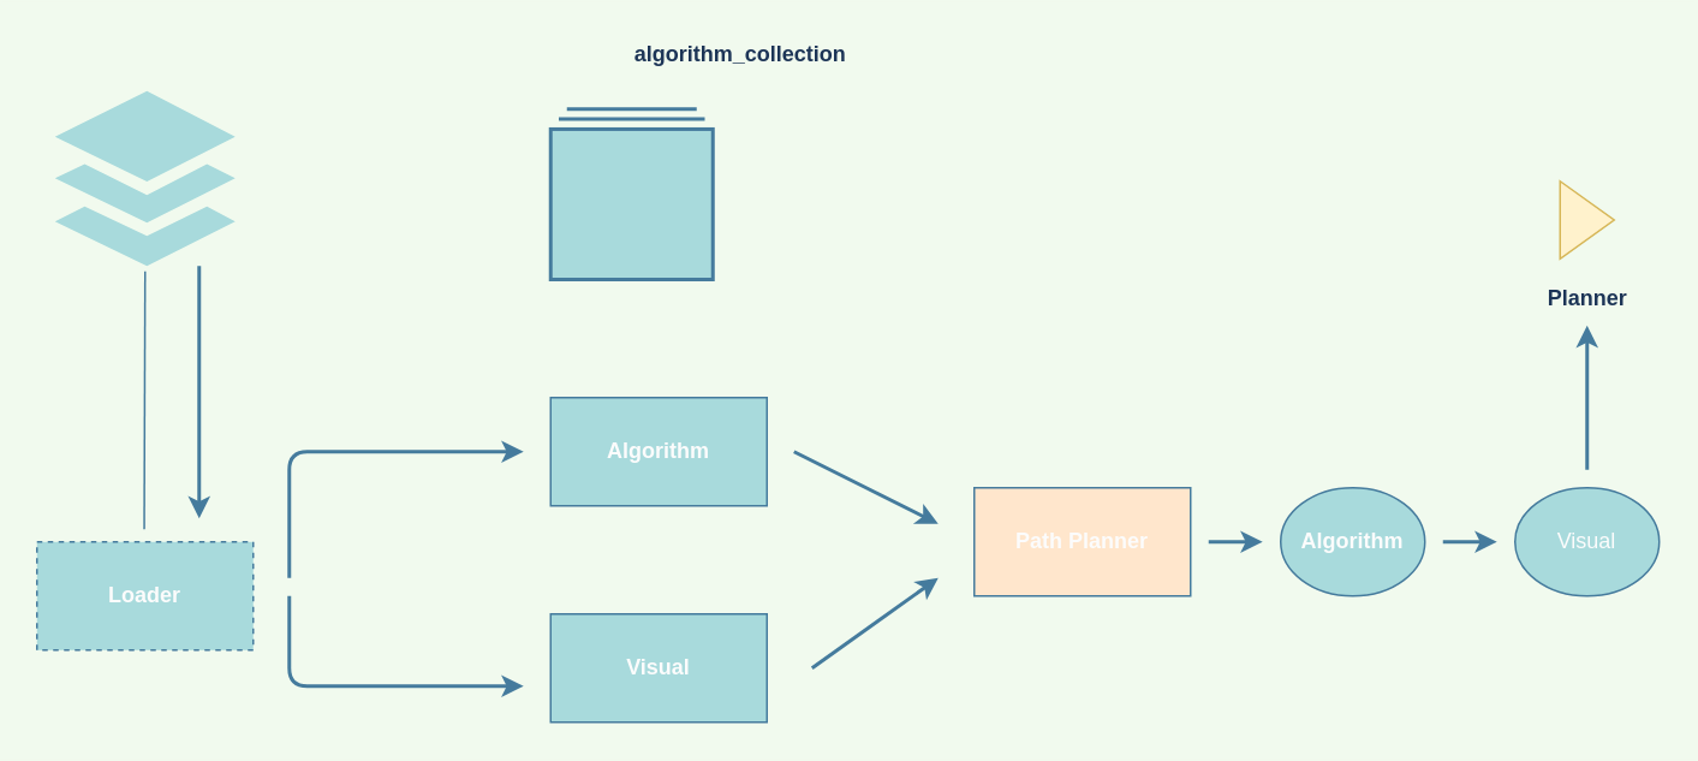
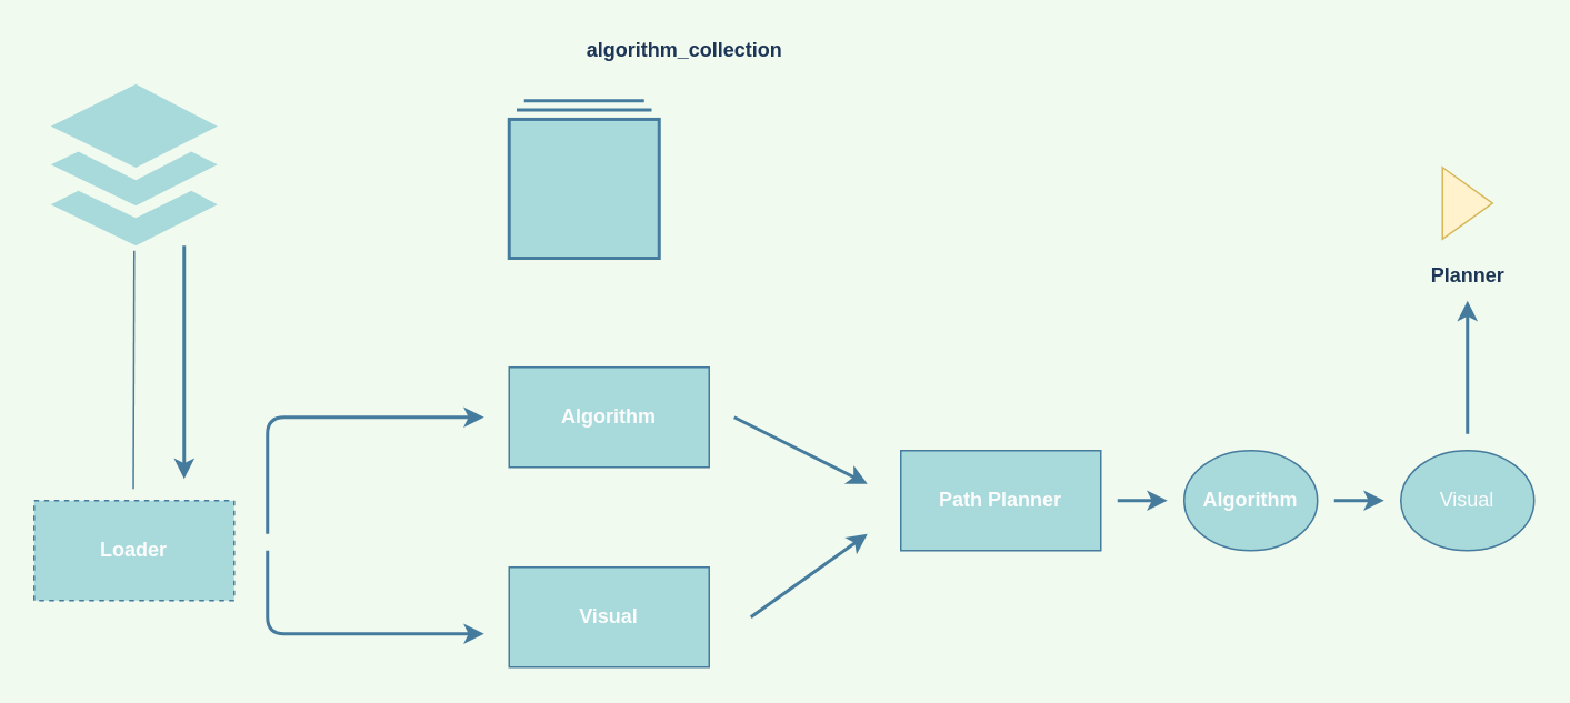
- <mxCell id="10" value="&lt;font color=&quot;#fcfcfc&quot;&gt;&lt;b&gt;Path Planner&lt;/b&gt;&lt;/font&gt;" style="rounded=0;whiteSpace=wrap;html=1;fillColor=#ffe6cc;strokeColor=#457B9D;fontColor=#1D3557;" vertex="1" parent="1"><mxGeometry x="540" y="270" width="120" height="60" as="geometry" /></mxCell>
+ <mxCell id="10" value="&lt;font color=&quot;#fcfcfc&quot;&gt;&lt;b&gt;Path Planner&lt;/b&gt;&lt;/font&gt;" style="rounded=0;whiteSpace=wrap;html=1;fillColor=#A8DADC;strokeColor=#457B9D;fontColor=#1D3557;" vertex="1" parent="1"><mxGeometry x="540" y="270" width="120" height="60" as="geometry" /></mxCell>
